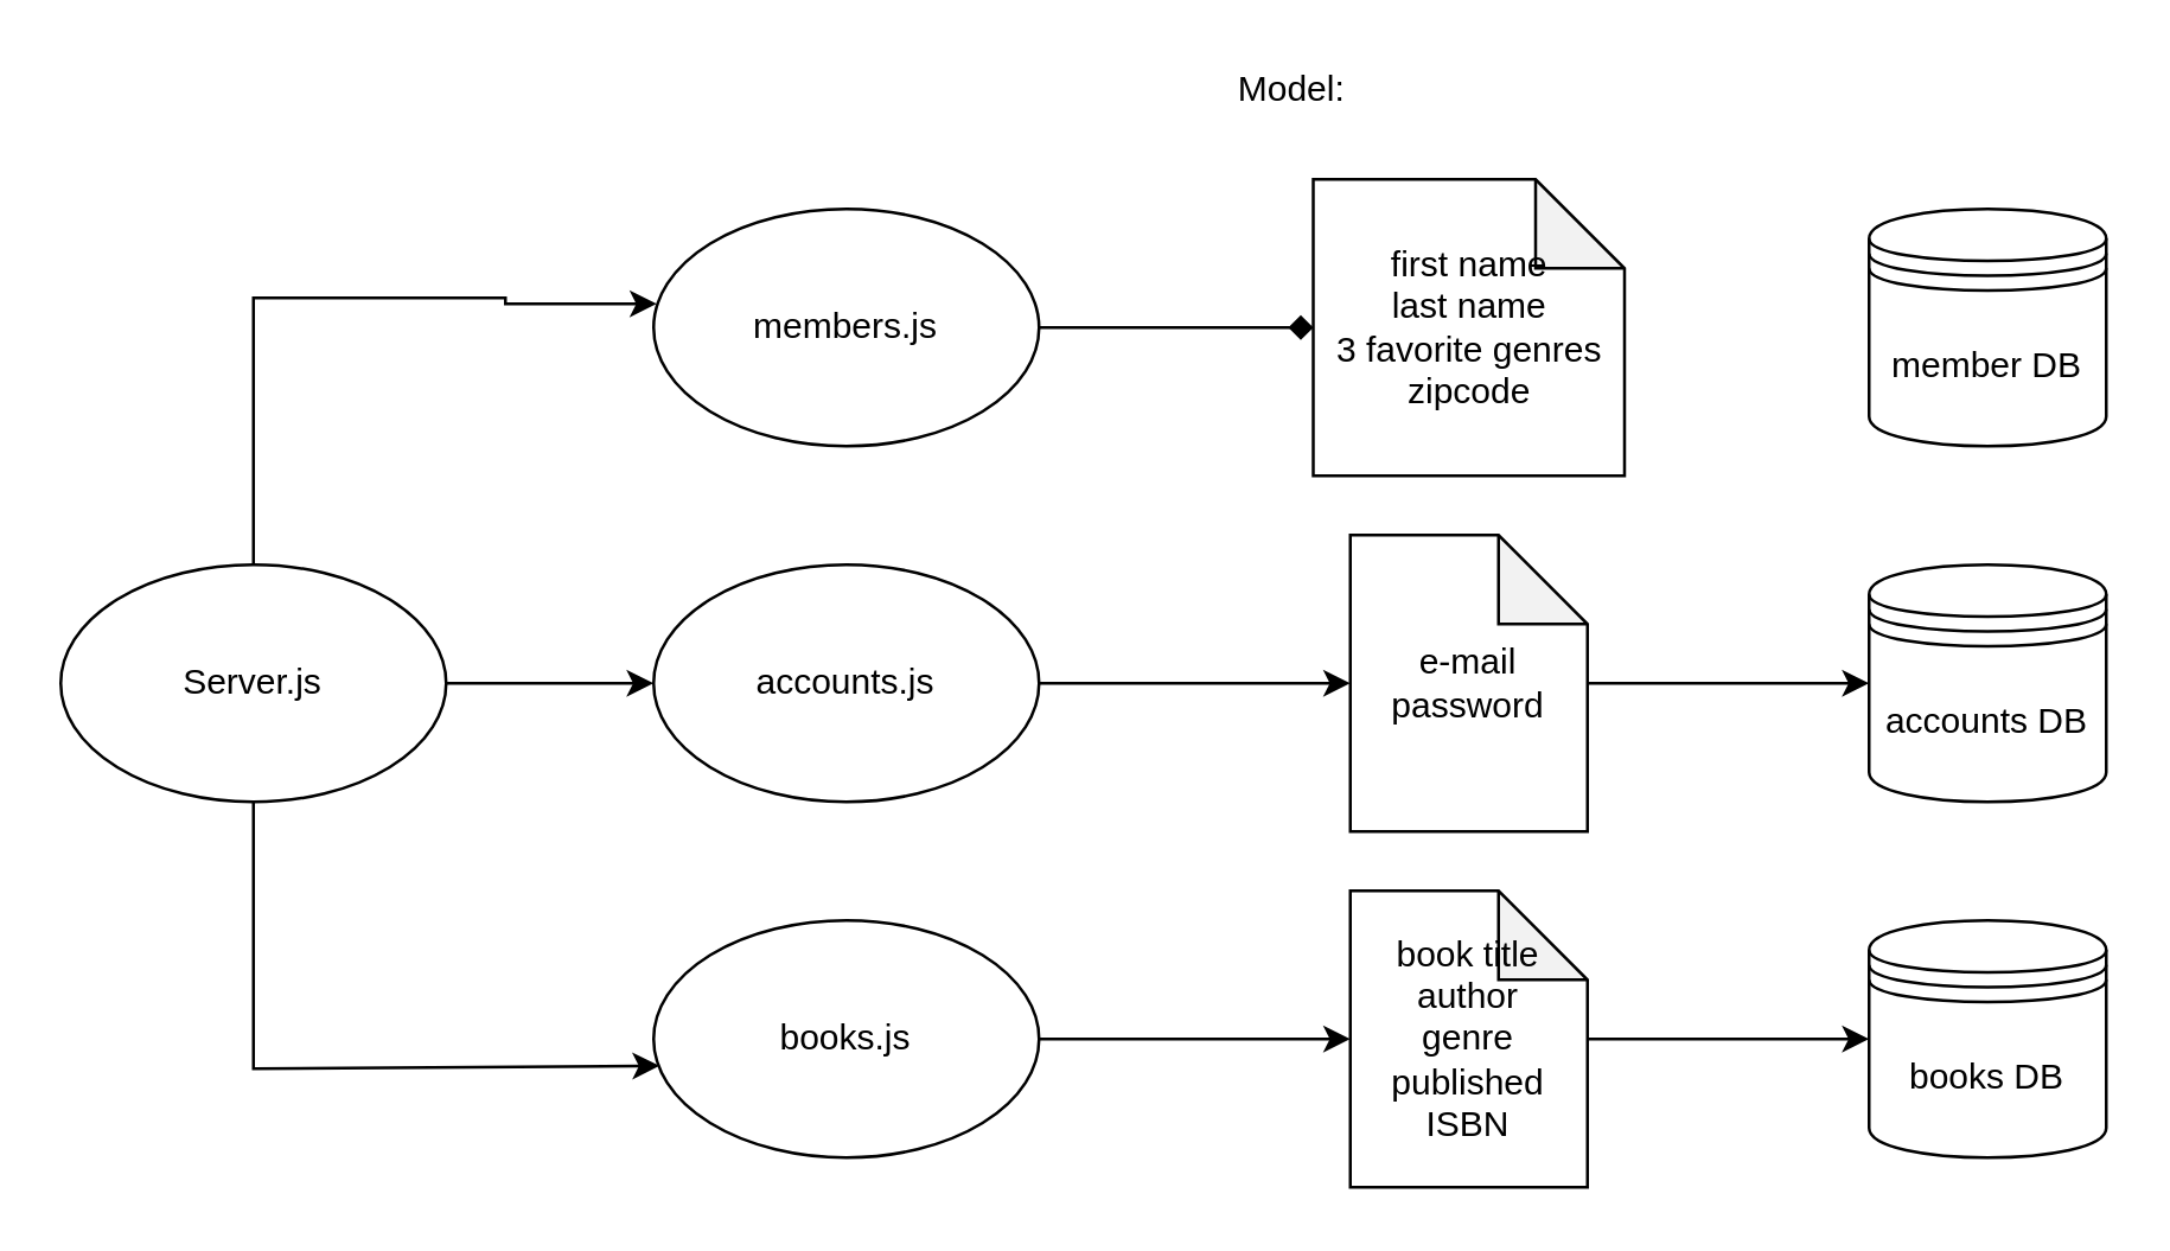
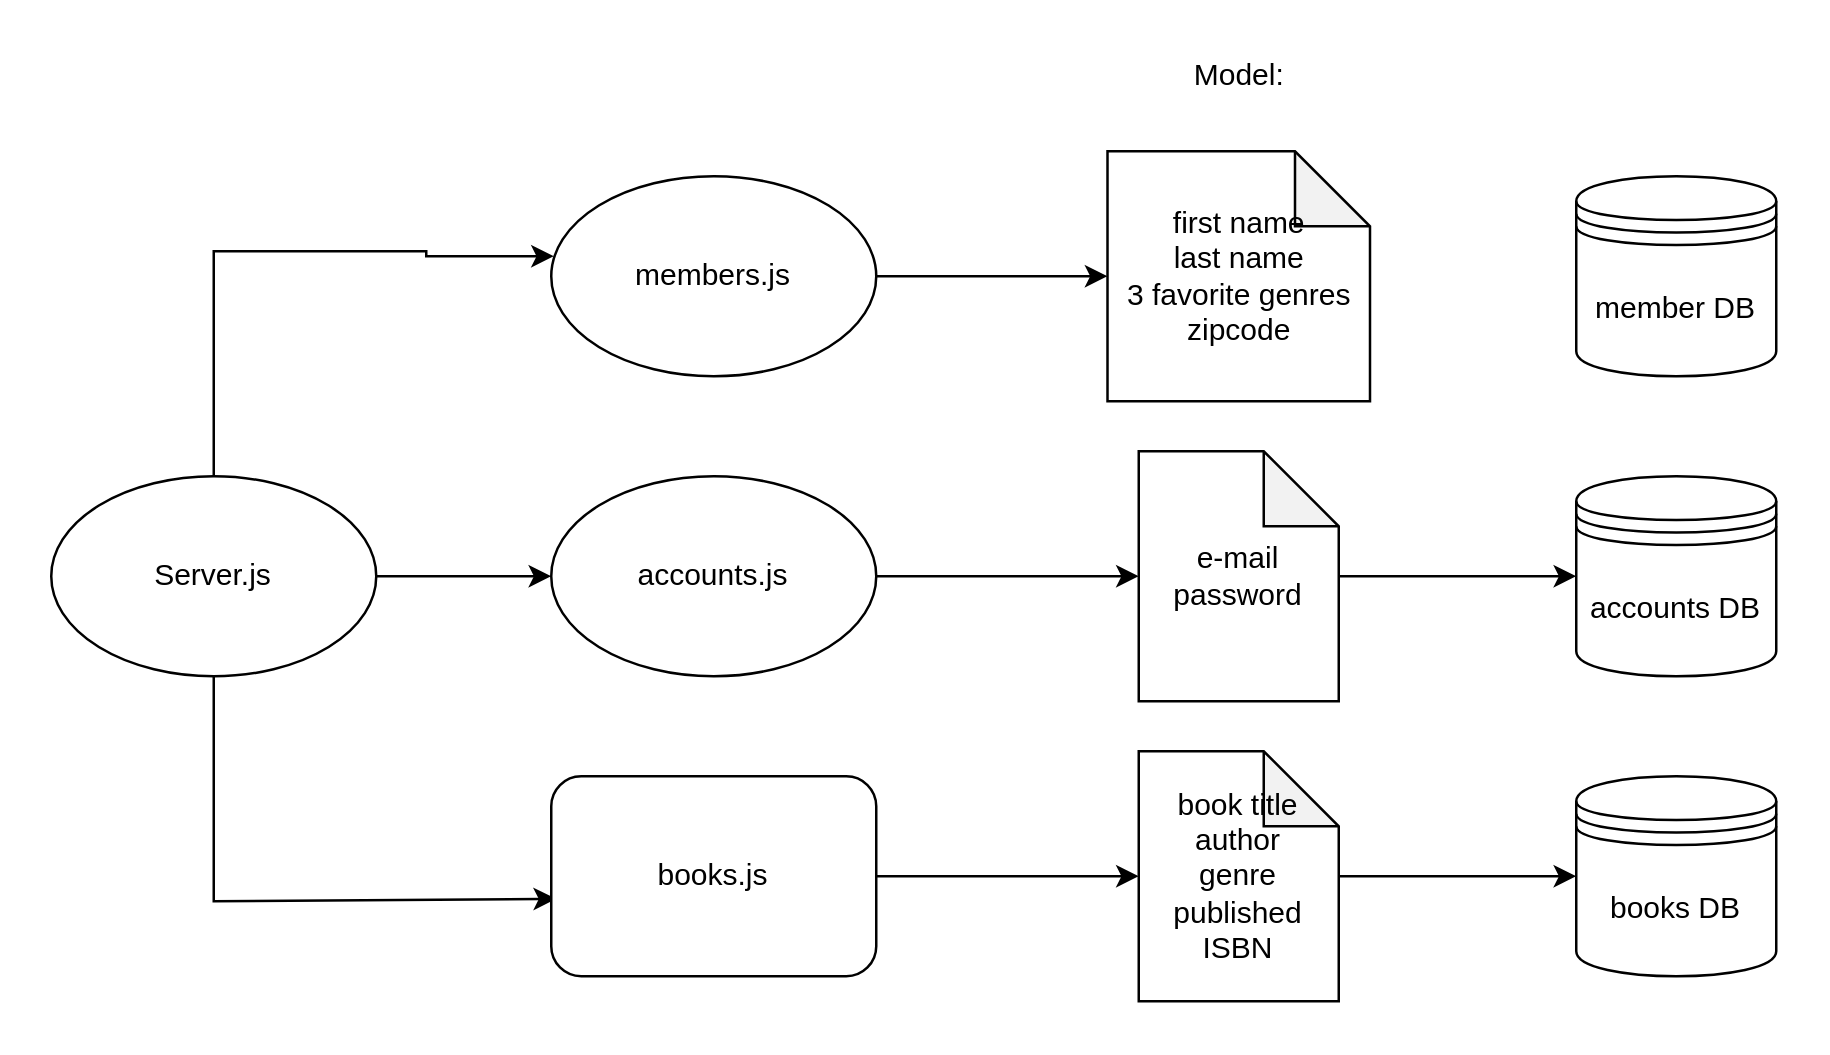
- <mxCell id="18" value="Model:" style="text;html=1;align=center;verticalAlign=middle;resizable=0;points=[];autosize=1;" vertex="1" parent="1"><mxGeometry x="410" y="20" width="50" height="20" as="geometry" /></mxCell>
+ <mxCell id="18" value="Model:" style="text;html=1;align=center;verticalAlign=middle;resizable=0;points=[];autosize=1;" vertex="1" parent="1"><mxGeometry x="470" y="20" width="50" height="20" as="geometry" /></mxCell>
- <mxCell id="7" value="" style="edgeStyle=orthogonalEdgeStyle;rounded=0;orthogonalLoop=1;jettySize=auto;html=1;endArrow=diamond;" edge="1" parent="1" source="8" target="13"><mxGeometry relative="1" as="geometry" /></mxCell>
+ <mxCell id="7" value="" style="edgeStyle=orthogonalEdgeStyle;rounded=0;orthogonalLoop=1;jettySize=auto;html=1;" edge="1" parent="1" source="8" target="13"><mxGeometry relative="1" as="geometry" /></mxCell>
- <mxCell id="12" value="books.js" style="ellipse;whiteSpace=wrap;html=1;" vertex="1" parent="1"><mxGeometry x="220" y="310" width="130" height="80" as="geometry" /></mxCell>
+ <mxCell id="12" value="books.js" style="whiteSpace=wrap;html=1;rounded=1;" vertex="1" parent="1"><mxGeometry x="220" y="310" width="130" height="80" as="geometry" /></mxCell>
